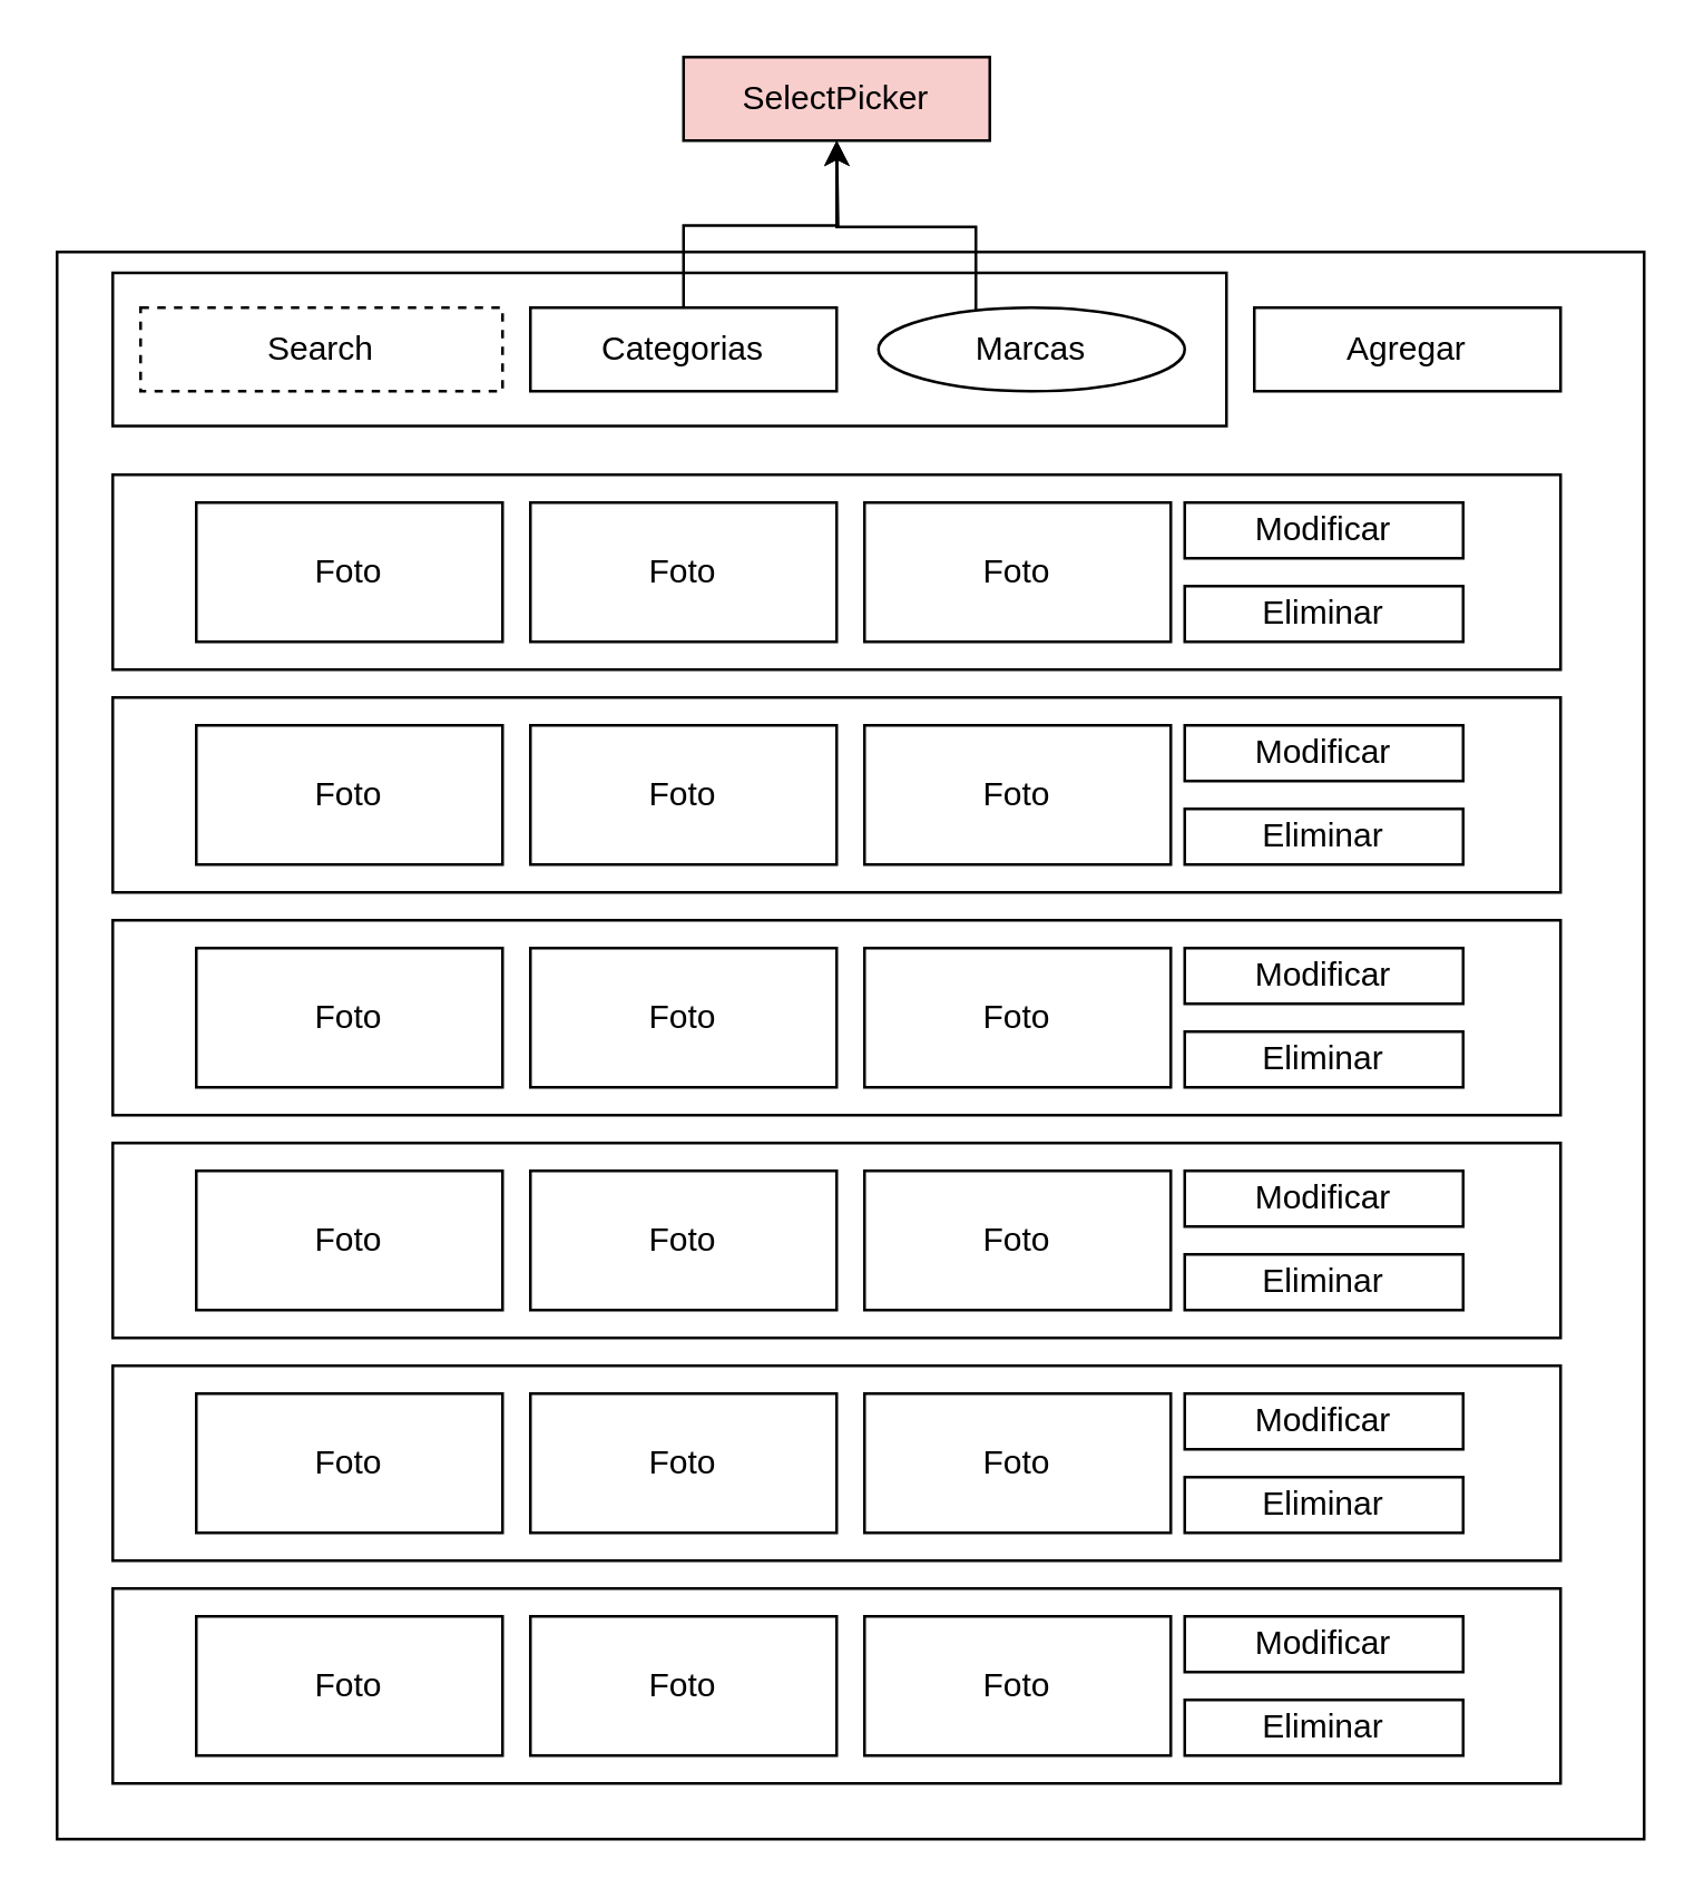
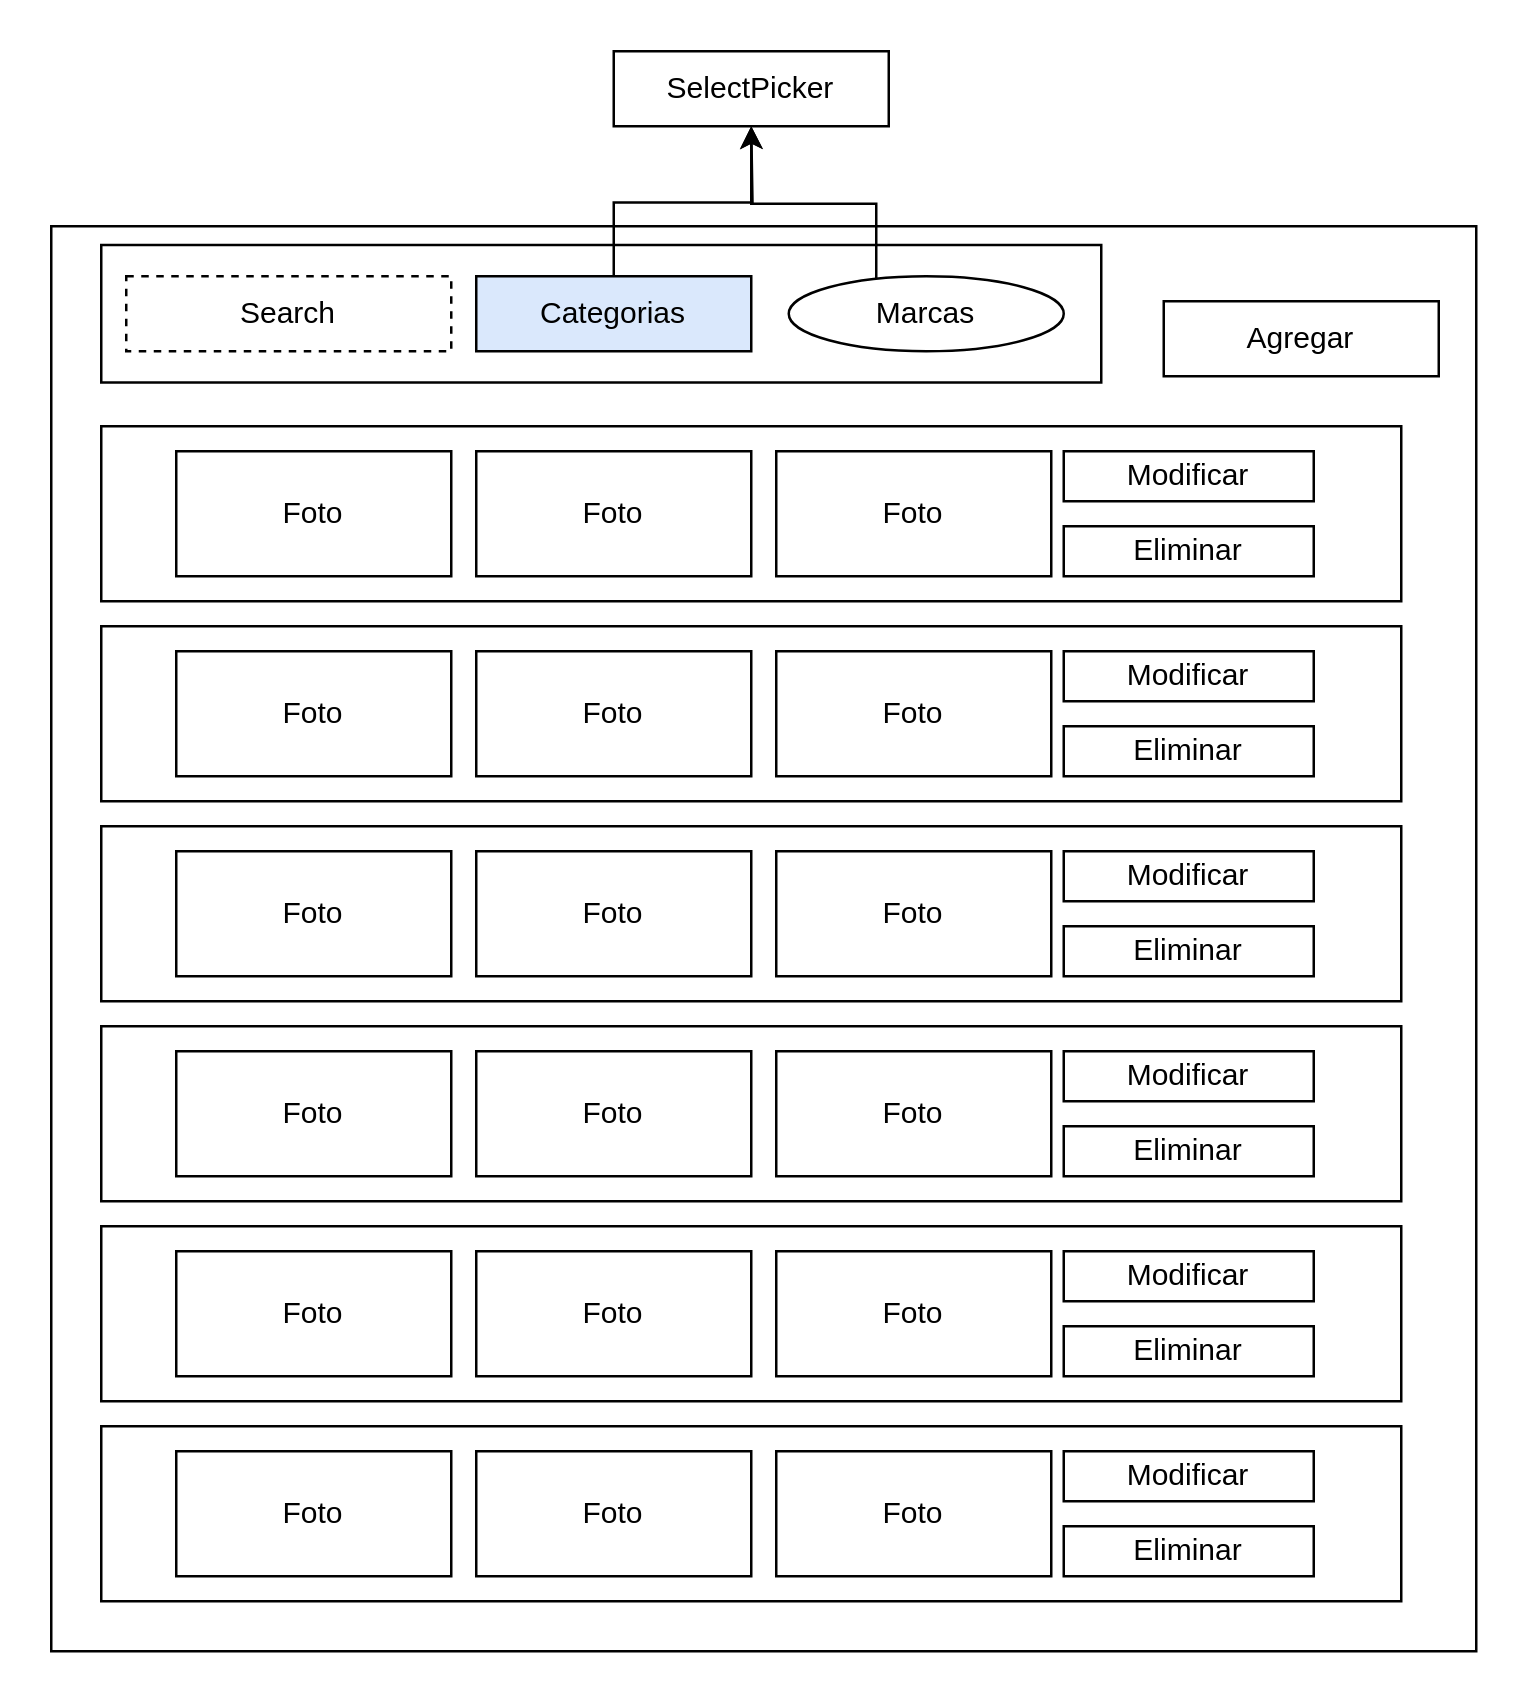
- <mxCell id="46" value="SelectPicker" style="rounded=0;whiteSpace=wrap;html=1;fillColor=#f8cecc;" vertex="1" parent="1"><mxGeometry x="245" y="20" width="110" height="30" as="geometry" /></mxCell>
+ <mxCell id="46" value="SelectPicker" style="rounded=0;whiteSpace=wrap;html=1;" vertex="1" parent="1"><mxGeometry x="245" y="20" width="110" height="30" as="geometry" /></mxCell>
- <mxCell id="6" value="Categorias" style="rounded=0;whiteSpace=wrap;html=1;" vertex="1" parent="1"><mxGeometry x="190" y="110" width="110" height="30" as="geometry" /></mxCell>
+ <mxCell id="6" value="Categorias" style="rounded=0;whiteSpace=wrap;html=1;fillColor=#dae8fc;" vertex="1" parent="1"><mxGeometry x="190" y="110" width="110" height="30" as="geometry" /></mxCell>
- <mxCell id="10" value="Agregar" style="rounded=0;whiteSpace=wrap;html=1;" vertex="1" parent="1"><mxGeometry x="450" y="110" width="110" height="30" as="geometry" /></mxCell>
+ <mxCell id="10" value="Agregar" style="rounded=0;whiteSpace=wrap;html=1;" vertex="1" parent="1"><mxGeometry x="465" y="120" width="110" height="30" as="geometry" /></mxCell>
